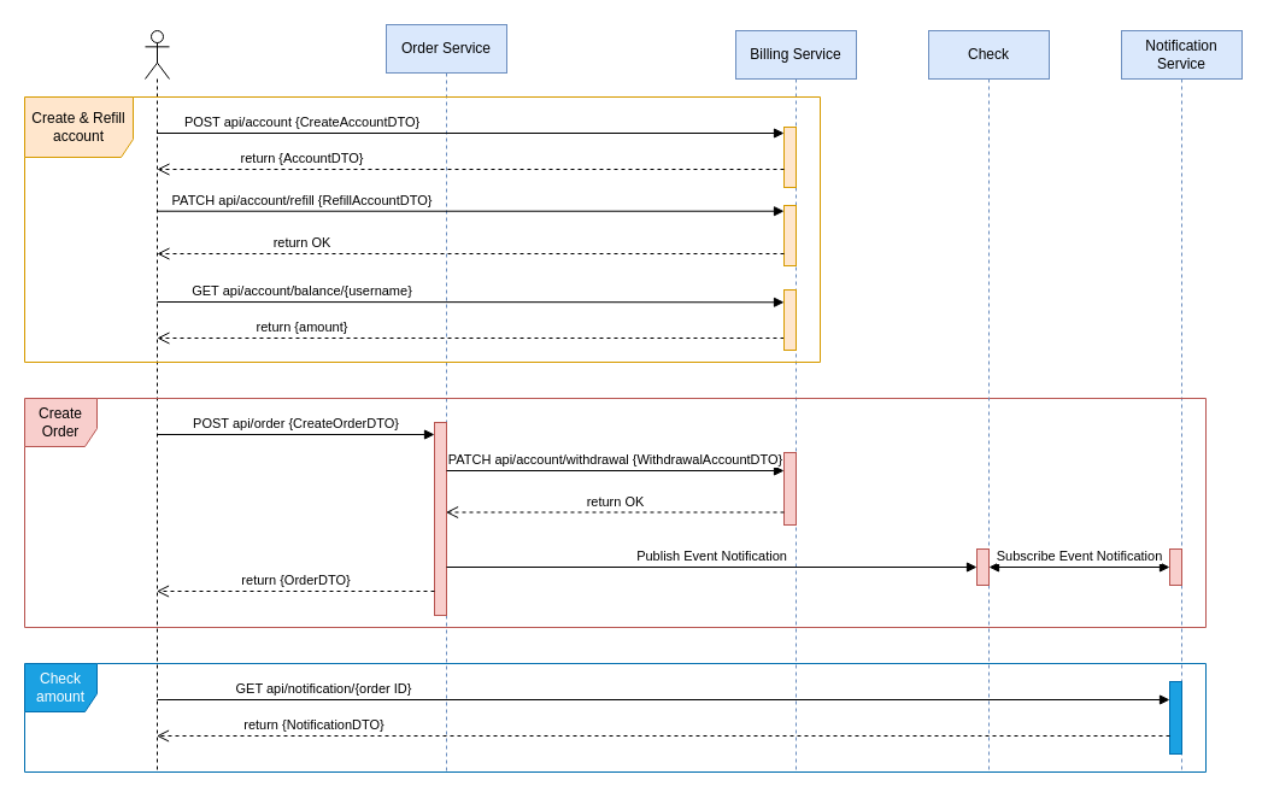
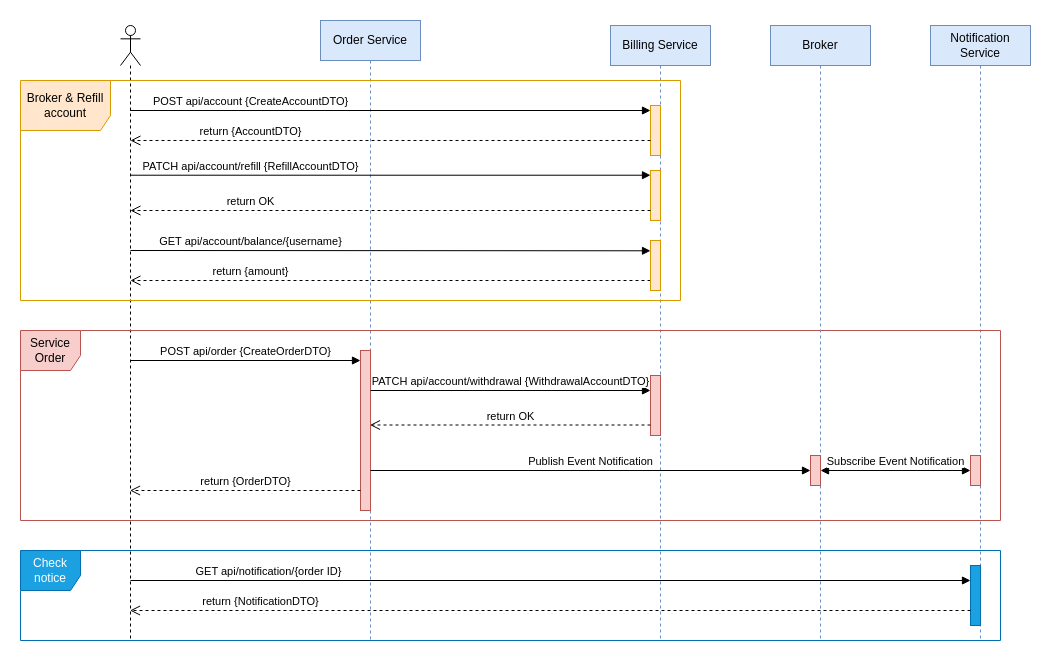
- <mxCell id="29" value="Check" style="shape=umlLifeline;perimeter=lifelinePerimeter;whiteSpace=wrap;html=1;container=1;dropTarget=0;collapsible=0;recursiveResize=0;outlineConnect=0;portConstraint=eastwest;newEdgeStyle={&quot;curved&quot;:0,&quot;rounded&quot;:0};fillColor=#dae8fc;strokeColor=#6c8ebf;" vertex="1" parent="1"><mxGeometry x="770" y="25" width="100" height="615" as="geometry" /></mxCell>
+ <mxCell id="29" value="Broker" style="shape=umlLifeline;perimeter=lifelinePerimeter;whiteSpace=wrap;html=1;container=1;dropTarget=0;collapsible=0;recursiveResize=0;outlineConnect=0;portConstraint=eastwest;newEdgeStyle={&quot;curved&quot;:0,&quot;rounded&quot;:0};fillColor=#dae8fc;strokeColor=#6c8ebf;" vertex="1" parent="1"><mxGeometry x="770" y="25" width="100" height="615" as="geometry" /></mxCell>
- <mxCell id="16" value="Create &amp;amp; Refill account" style="shape=umlFrame;whiteSpace=wrap;html=1;pointerEvents=0;width=90;height=50;fillColor=#ffe6cc;strokeColor=#d79b00;" vertex="1" parent="1"><mxGeometry x="20" y="80" width="660" height="220" as="geometry" /></mxCell>
+ <mxCell id="16" value="Broker &amp;amp; Refill account" style="shape=umlFrame;whiteSpace=wrap;html=1;pointerEvents=0;width=90;height=50;fillColor=#ffe6cc;strokeColor=#d79b00;" vertex="1" parent="1"><mxGeometry x="20" y="80" width="660" height="220" as="geometry" /></mxCell>
- <mxCell id="17" value="Create Order" style="shape=umlFrame;whiteSpace=wrap;html=1;pointerEvents=0;width=60;height=40;fillColor=#f8cecc;strokeColor=#b85450;" vertex="1" parent="1"><mxGeometry x="20" y="330" width="980" height="190" as="geometry" /></mxCell>
+ <mxCell id="17" value="Service Order" style="shape=umlFrame;whiteSpace=wrap;html=1;pointerEvents=0;width=60;height=40;fillColor=#f8cecc;strokeColor=#b85450;" vertex="1" parent="1"><mxGeometry x="20" y="330" width="980" height="190" as="geometry" /></mxCell>
- <mxCell id="28" value="Check amount" style="shape=umlFrame;whiteSpace=wrap;html=1;pointerEvents=0;fillColor=#1ba1e2;fontColor=#ffffff;strokeColor=#006EAF;width=60;height=40;" vertex="1" parent="1"><mxGeometry x="20" y="550" width="980" height="90" as="geometry" /></mxCell>
+ <mxCell id="28" value="Check notice" style="shape=umlFrame;whiteSpace=wrap;html=1;pointerEvents=0;fillColor=#1ba1e2;fontColor=#ffffff;strokeColor=#006EAF;width=60;height=40;" vertex="1" parent="1"><mxGeometry x="20" y="550" width="980" height="90" as="geometry" /></mxCell>
